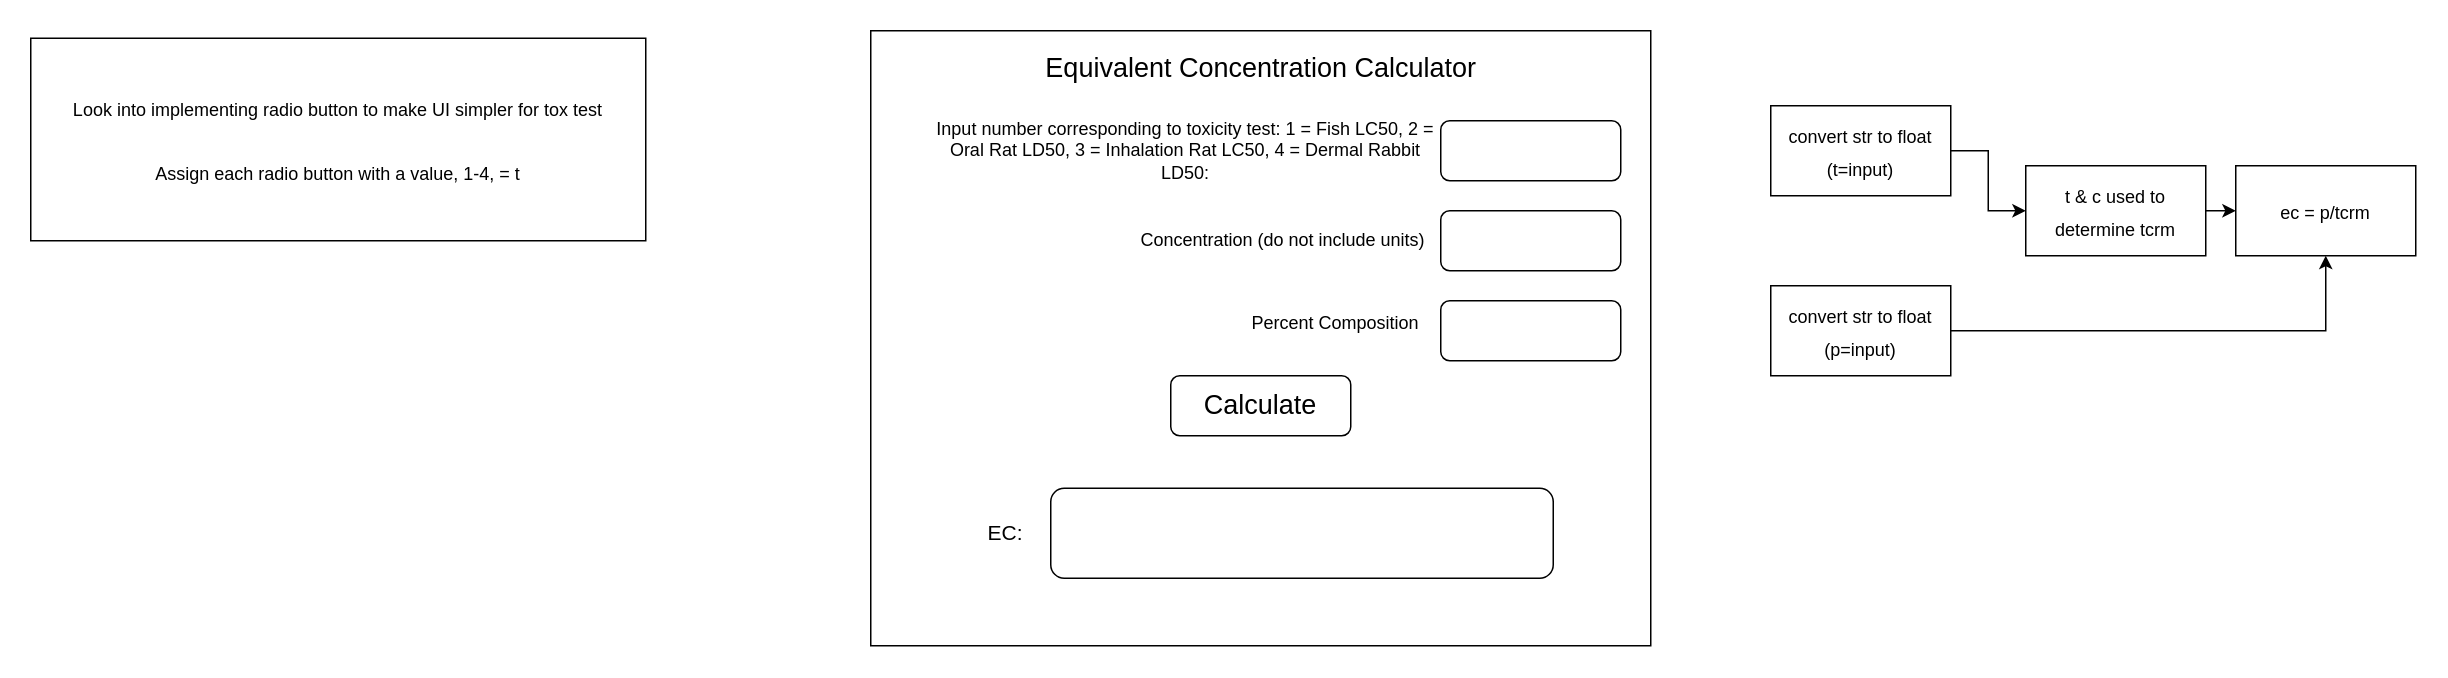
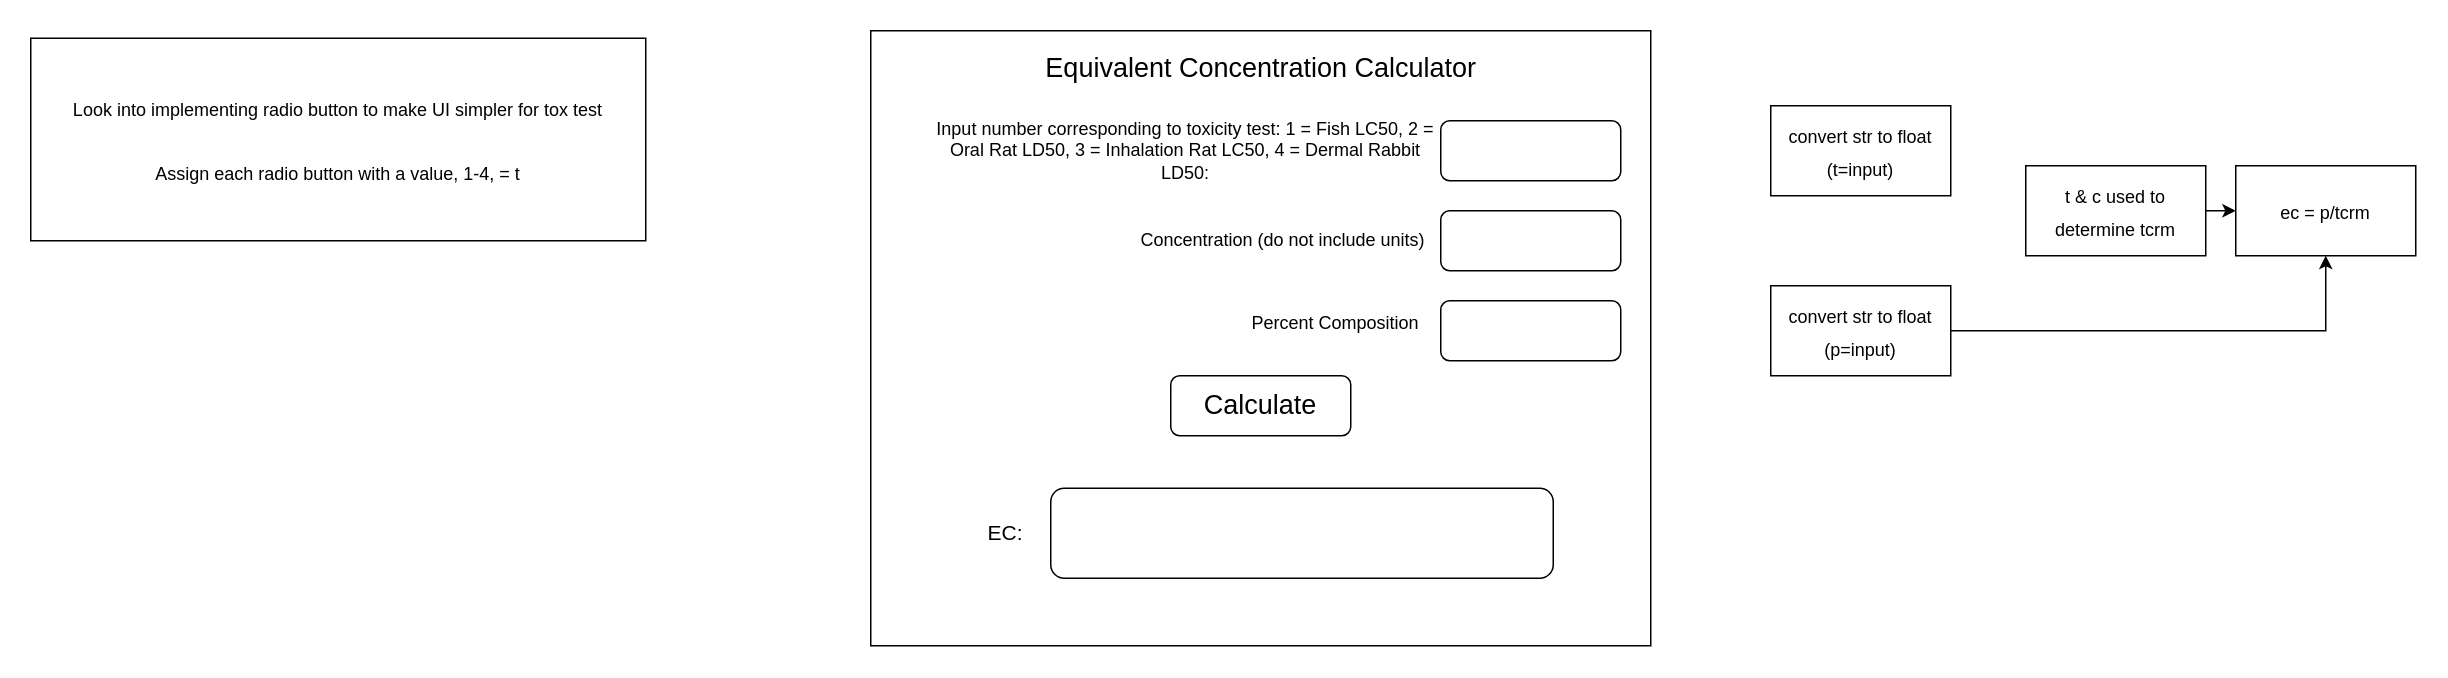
- <mxCell id="11" style="edgeStyle=orthogonalEdgeStyle;rounded=0;orthogonalLoop=1;jettySize=auto;html=1;exitX=1;exitY=0.5;exitDx=0;exitDy=0;entryX=0;entryY=0.5;entryDx=0;entryDy=0;fontSize=12;" edge="1" parent="1" source="12" target="17"><mxGeometry relative="1" as="geometry" /></mxCell>
